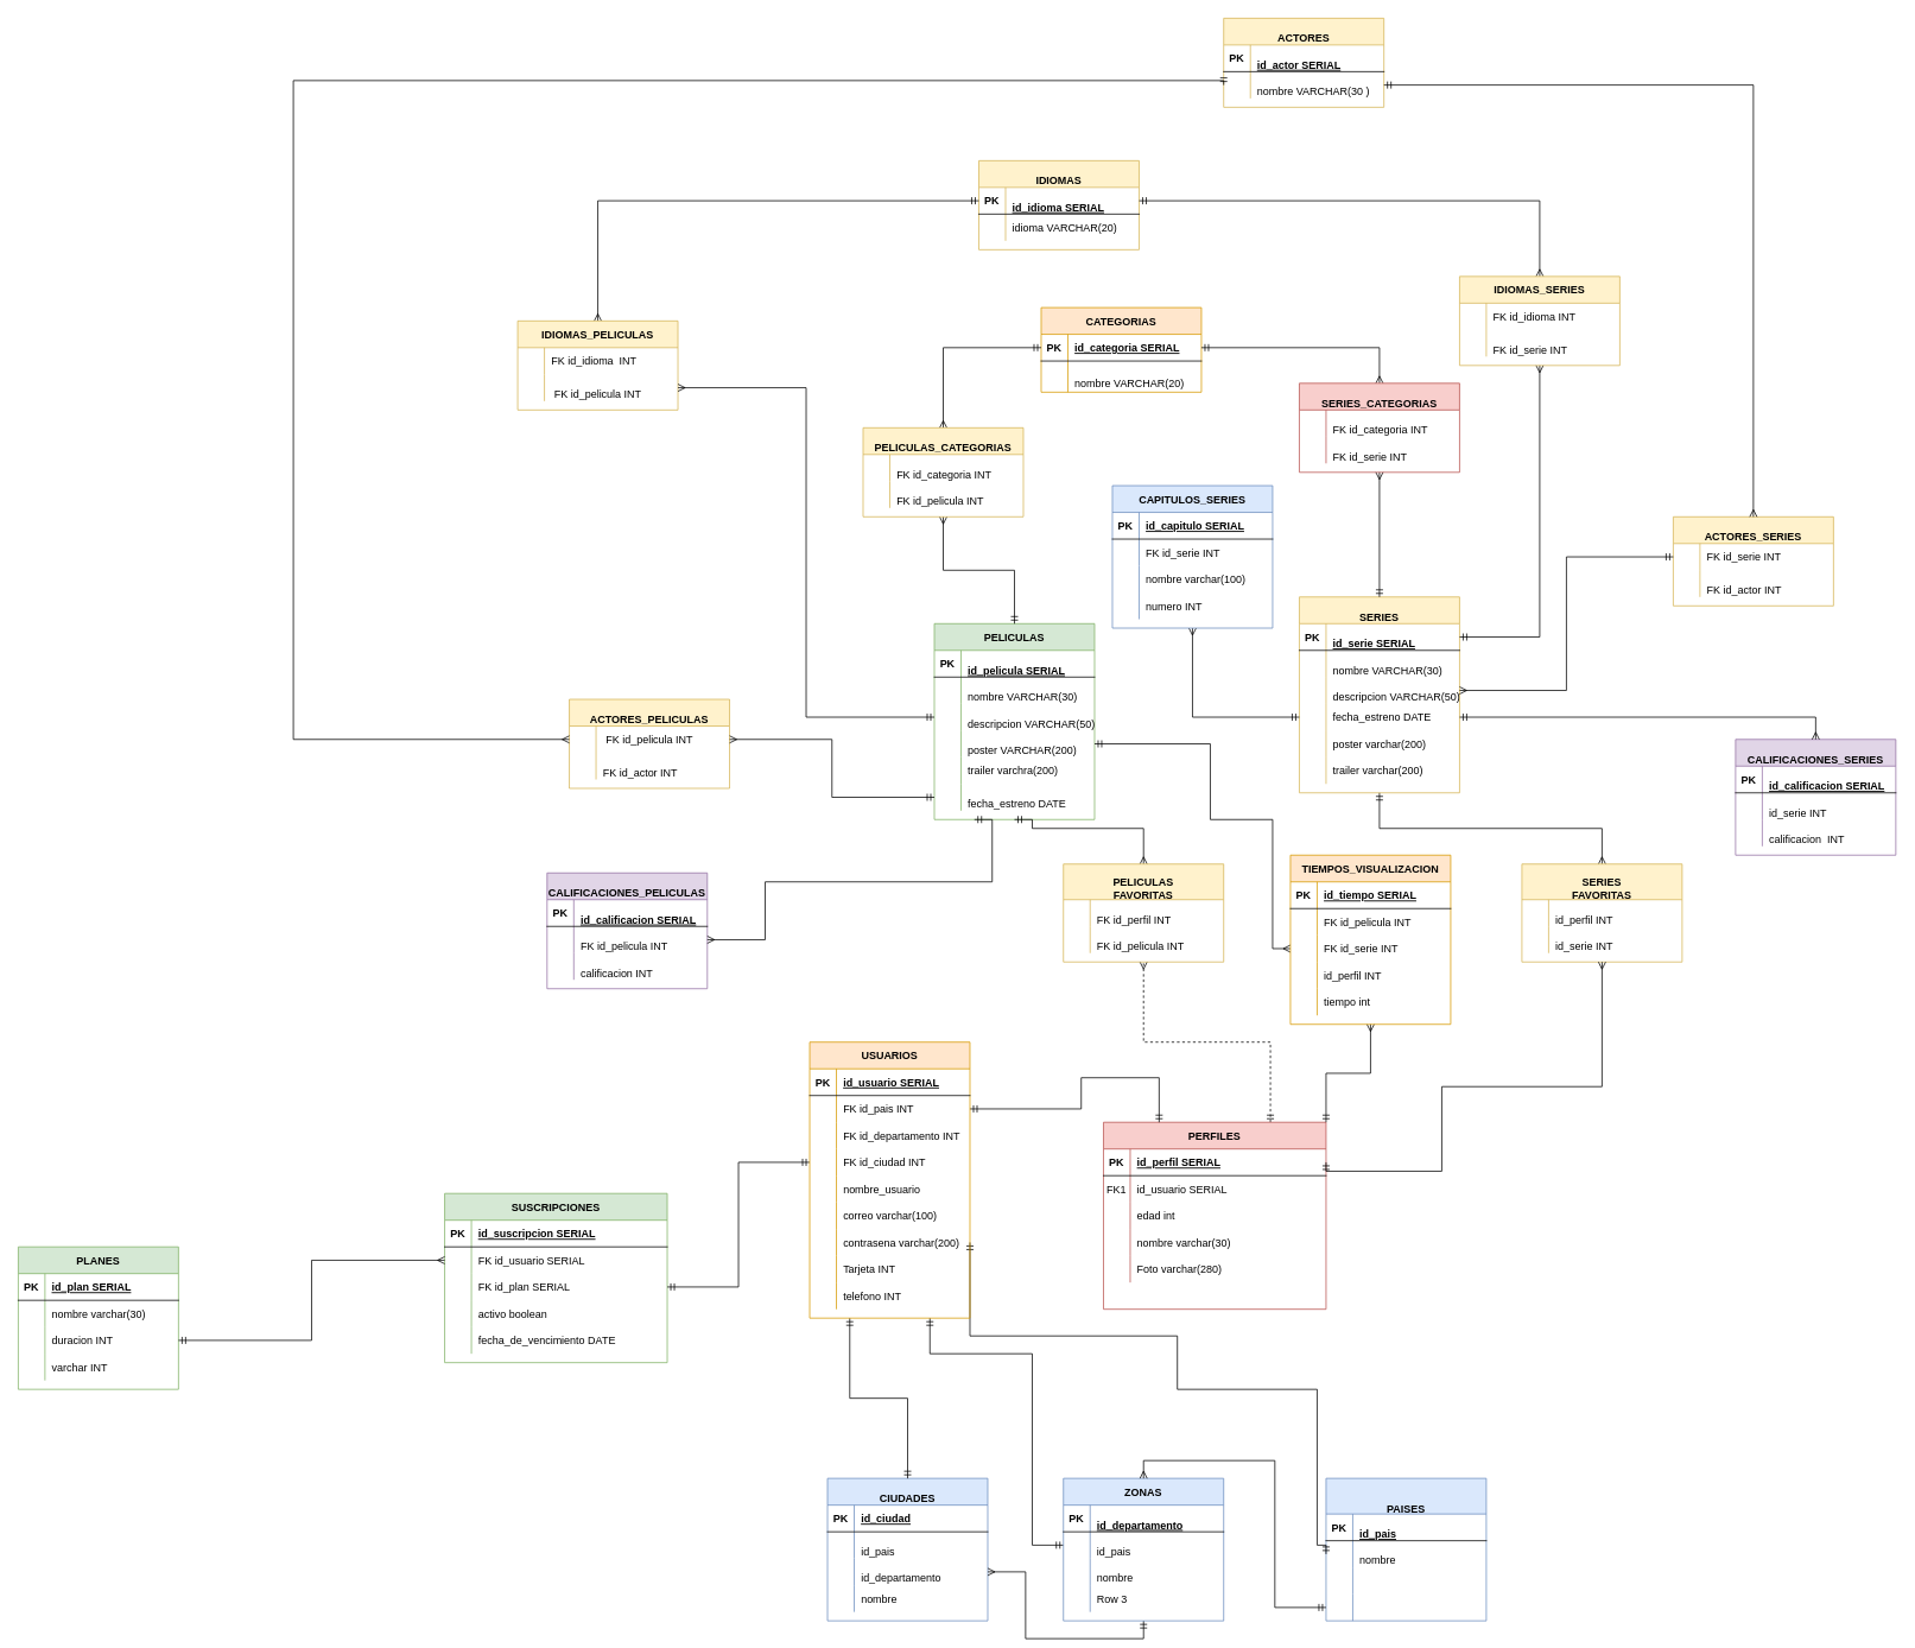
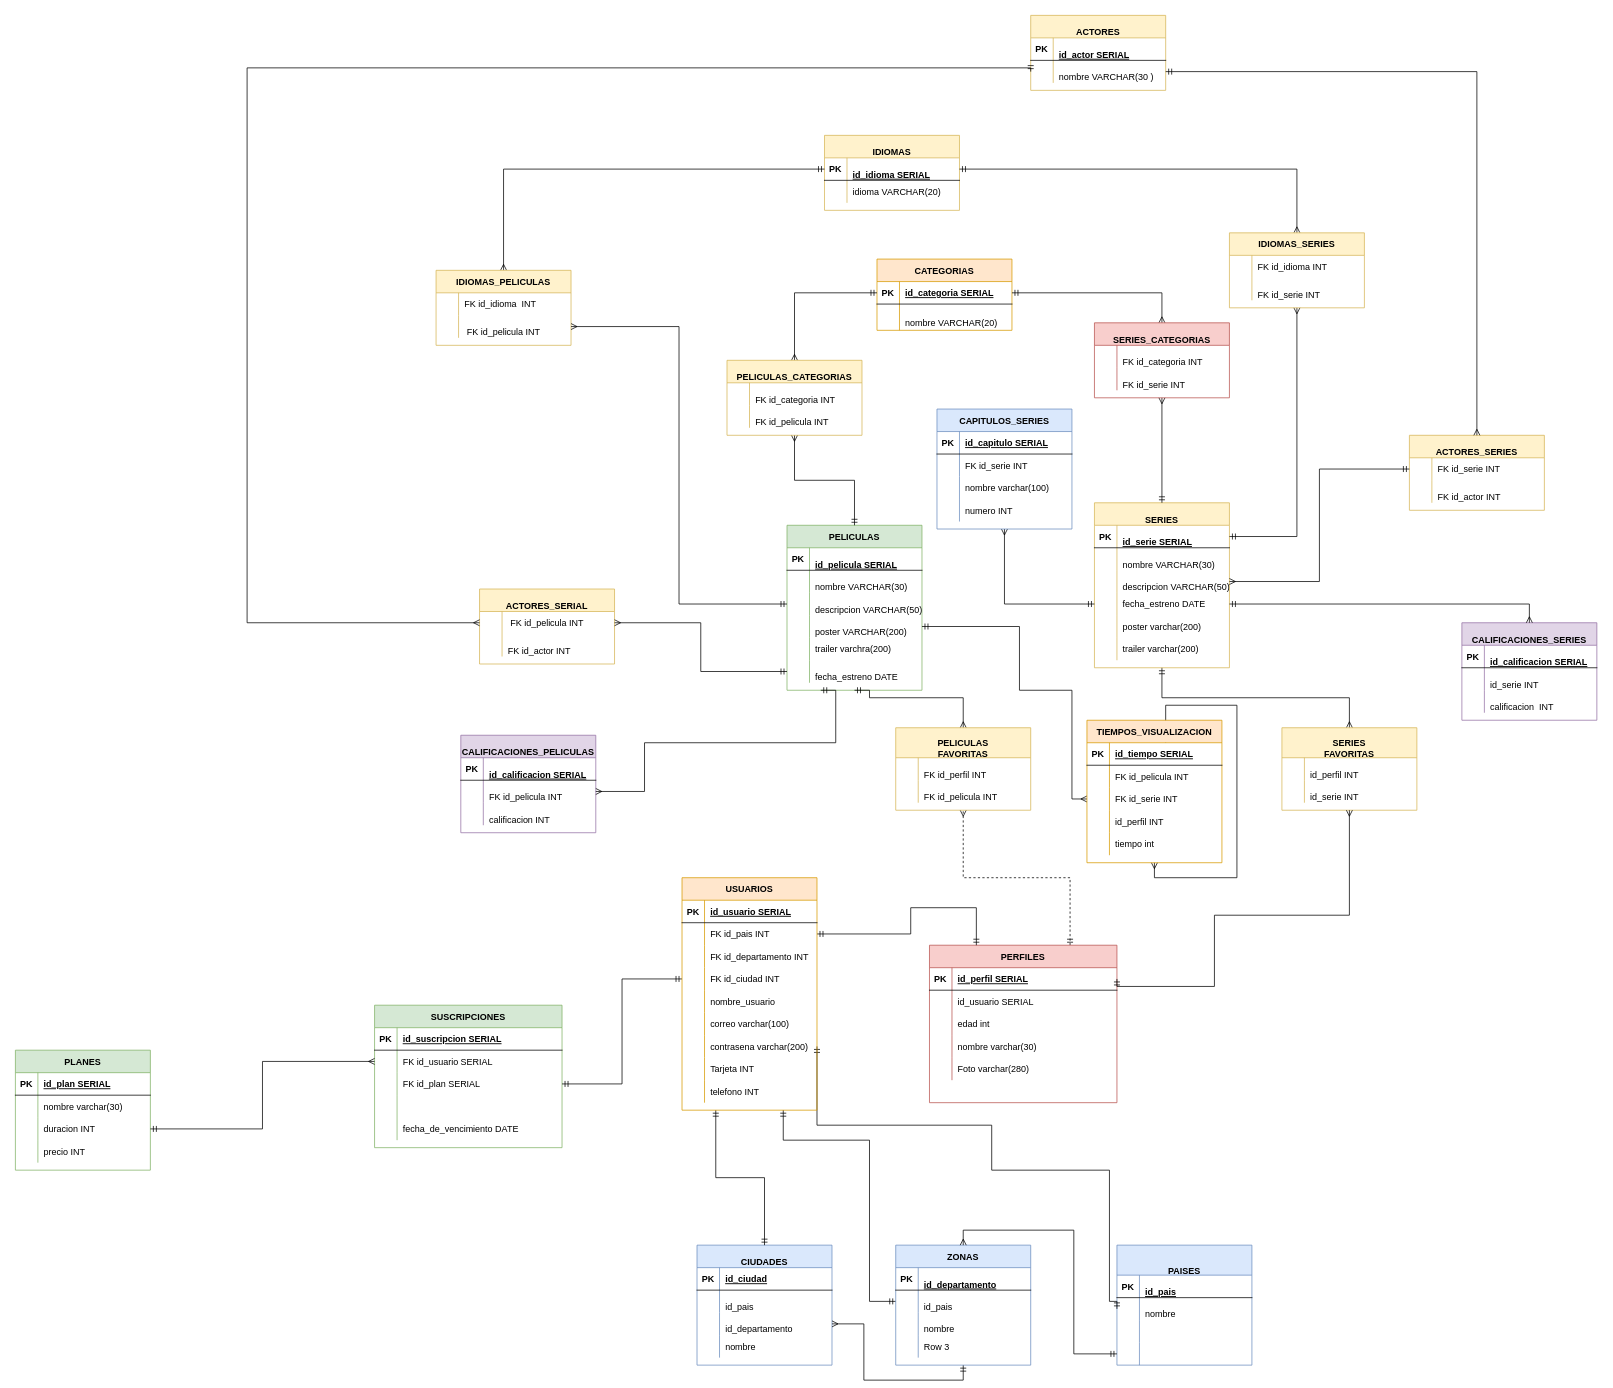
- <mxCell id="173" value="&#10;  ACTORES_PELICULAS" style="shape=table;startSize=30;container=1;collapsible=1;childLayout=tableLayout;fixedRows=1;rowLines=0;fontStyle=1;align=center;resizeLast=1;fillColor=#fff2cc;strokeColor=#d6b656;" parent="1" vertex="1"><mxGeometry x="639" y="785" width="180" height="100" as="geometry" /></mxCell>
+ <mxCell id="173" value="&#10;  ACTORES_SERIAL" style="shape=table;startSize=30;container=1;collapsible=1;childLayout=tableLayout;fixedRows=1;rowLines=0;fontStyle=1;align=center;resizeLast=1;fillColor=#fff2cc;strokeColor=#d6b656;" parent="1" vertex="1"><mxGeometry x="639" y="785" width="180" height="100" as="geometry" /></mxCell>
- <mxCell id="198" style="edgeStyle=orthogonalEdgeStyle;rounded=0;orthogonalLoop=1;jettySize=auto;html=1;entryX=1;entryY=0;entryDx=0;entryDy=0;startArrow=ERmany;startFill=0;endArrow=ERmandOne;endFill=0;exitX=0.5;exitY=1;exitDx=0;exitDy=0;" parent="1" source="298" target="4" edge="1"><mxGeometry relative="1" as="geometry"><mxPoint x="1529" y="1180" as="sourcePoint" /></mxGeometry></mxCell>
+ <mxCell id="198" style="edgeStyle=orthogonalEdgeStyle;rounded=0;orthogonalLoop=1;jettySize=auto;html=1;startArrow=ERmany;startFill=0;endArrow=ERmandOne;endFill=0;exitX=0.5;exitY=1;exitDx=0;exitDy=0;" parent="1" source="298" target="301" edge="1"><mxGeometry relative="1" as="geometry"><mxPoint x="1529" y="1180" as="sourcePoint" /></mxGeometry></mxCell>
- <mxCell id="9" value="FK1" style="shape=partialRectangle;overflow=hidden;connectable=0;fillColor=none;top=0;left=0;bottom=0;right=0;" parent="8" vertex="1"><mxGeometry width="30" height="30" as="geometry"><mxRectangle width="30" height="30" as="alternateBounds" /></mxGeometry></mxCell>
- <mxCell id="32" value="activo boolean" style="shape=partialRectangle;overflow=hidden;connectable=0;fillColor=none;top=0;left=0;bottom=0;right=0;align=left;spacingLeft=6;" vertex="1" parent="30"><mxGeometry x="30" width="220" height="30" as="geometry"><mxRectangle width="220" height="30" as="alternateBounds" /></mxGeometry></mxCell>
- <mxCell id="57" value="varchar INT" style="shape=partialRectangle;connectable=0;fillColor=none;top=0;left=0;bottom=0;right=0;align=left;spacingLeft=6;overflow=hidden;" parent="55" vertex="1"><mxGeometry x="30" width="150" height="30" as="geometry"><mxRectangle width="150" height="30" as="alternateBounds" /></mxGeometry></mxCell>
+ <mxCell id="57" value="precio INT" style="shape=partialRectangle;connectable=0;fillColor=none;top=0;left=0;bottom=0;right=0;align=left;spacingLeft=6;overflow=hidden;" parent="55" vertex="1"><mxGeometry x="30" width="150" height="30" as="geometry"><mxRectangle width="150" height="30" as="alternateBounds" /></mxGeometry></mxCell>
